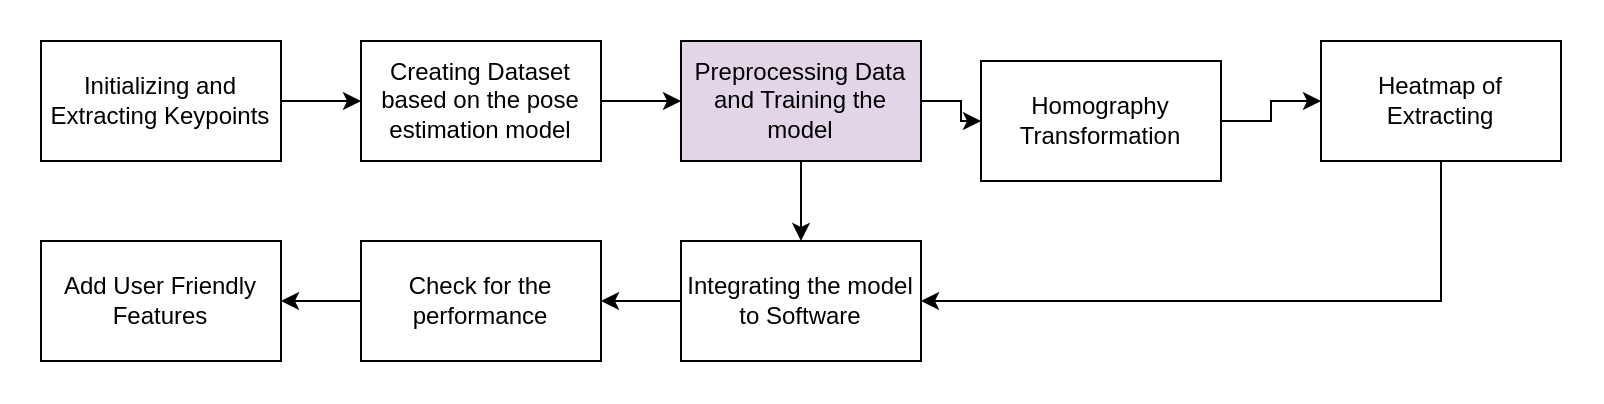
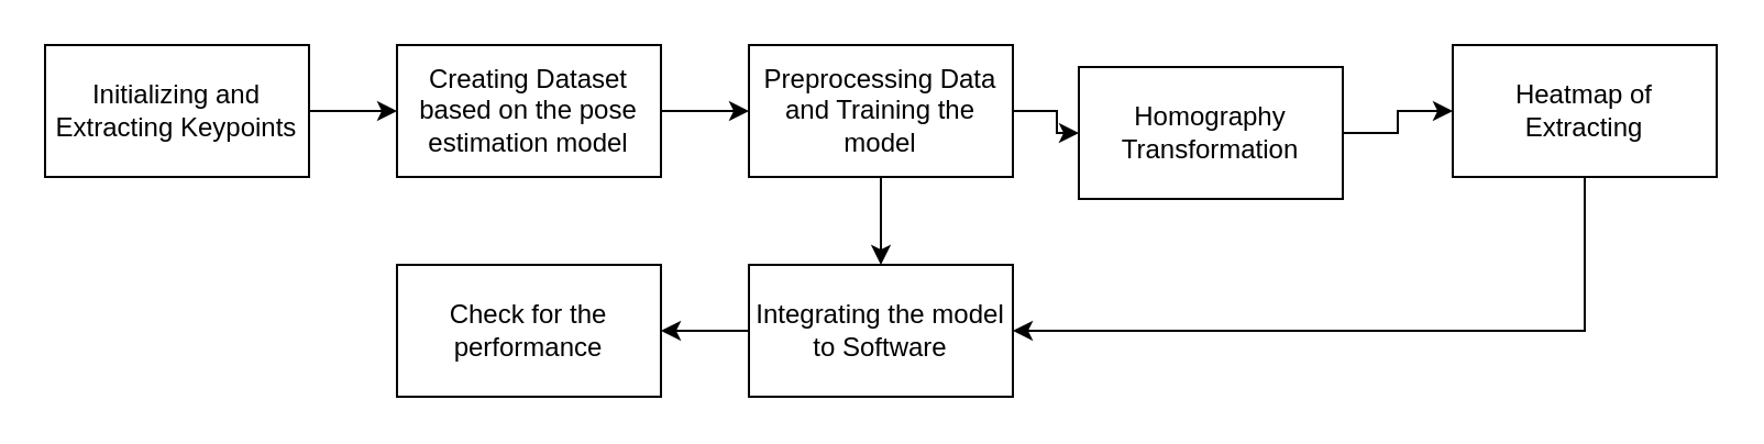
- <mxCell id="8" value="Preprocessing Data and Training the model" style="rounded=0;whiteSpace=wrap;html=1;fillColor=#e1d5e7;" vertex="1" parent="1"><mxGeometry x="340" y="20" width="120" height="60" as="geometry" /></mxCell>
+ <mxCell id="8" value="Preprocessing Data and Training the model" style="rounded=0;whiteSpace=wrap;html=1;" vertex="1" parent="1"><mxGeometry x="340" y="20" width="120" height="60" as="geometry" /></mxCell>
- <mxCell id="17" value="Add User Friendly Features" style="rounded=0;whiteSpace=wrap;html=1;" vertex="1" parent="1"><mxGeometry x="20" y="120" width="120" height="60" as="geometry" /></mxCell>
- <mxCell id="11" value="" style="edgeStyle=orthogonalEdgeStyle;rounded=0;orthogonalLoop=1;jettySize=auto;html=1;" edge="1" parent="1" source="12" target="17"><mxGeometry relative="1" as="geometry" /></mxCell>
